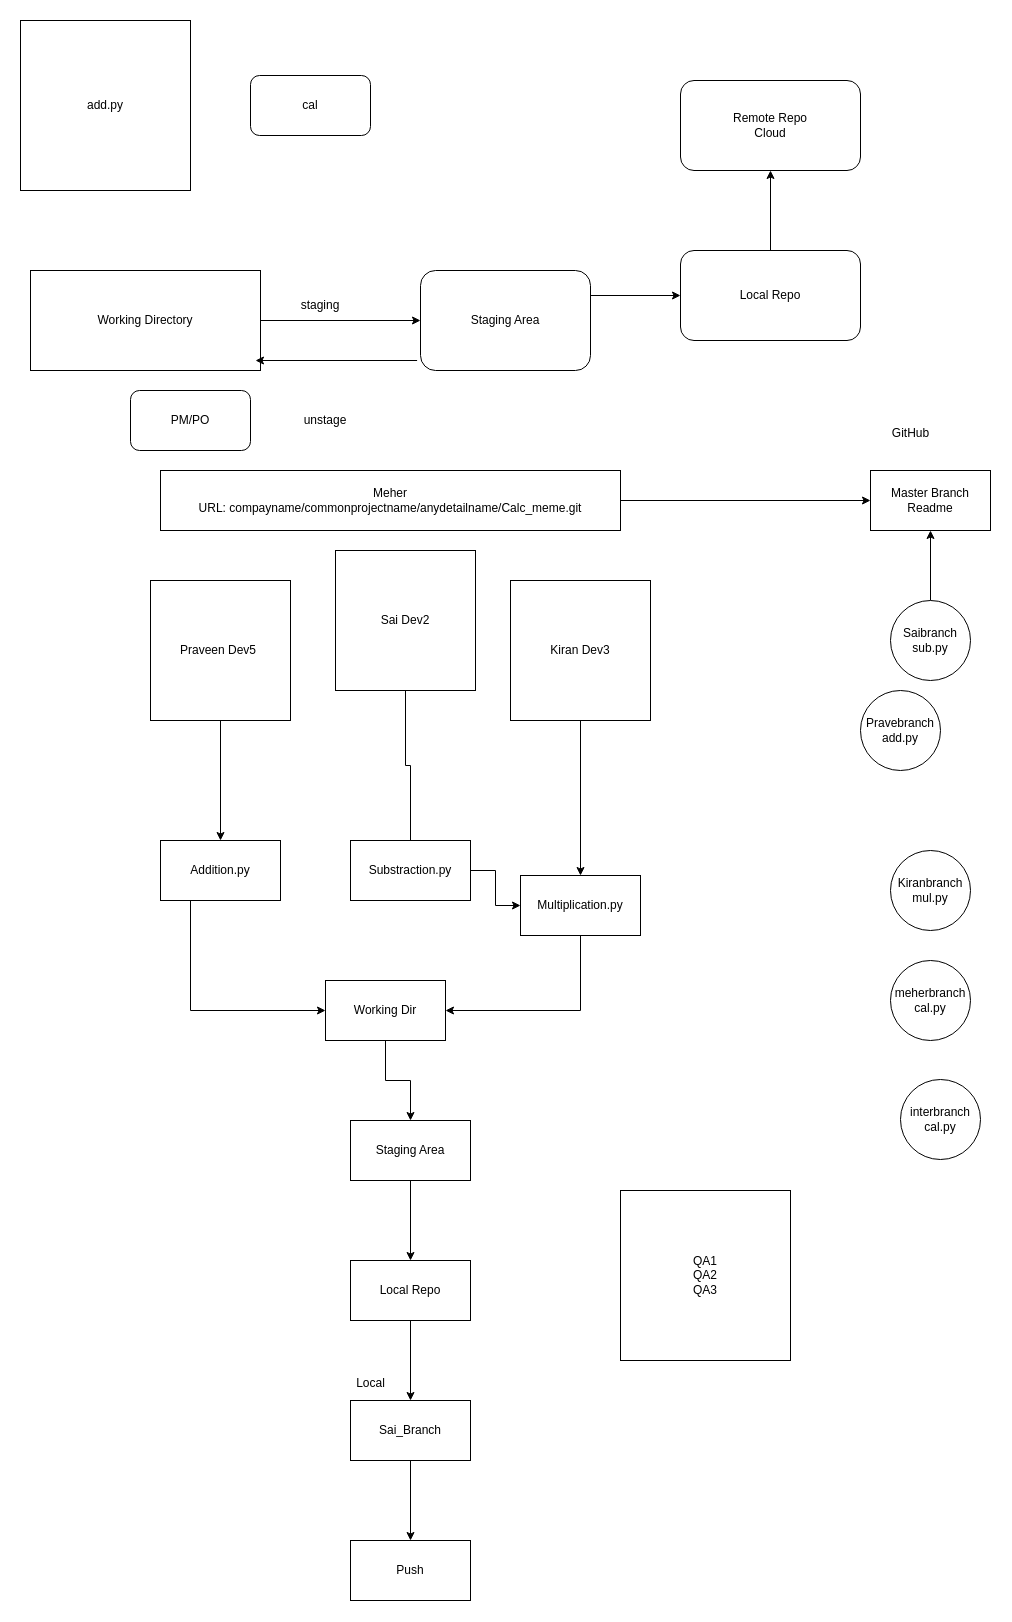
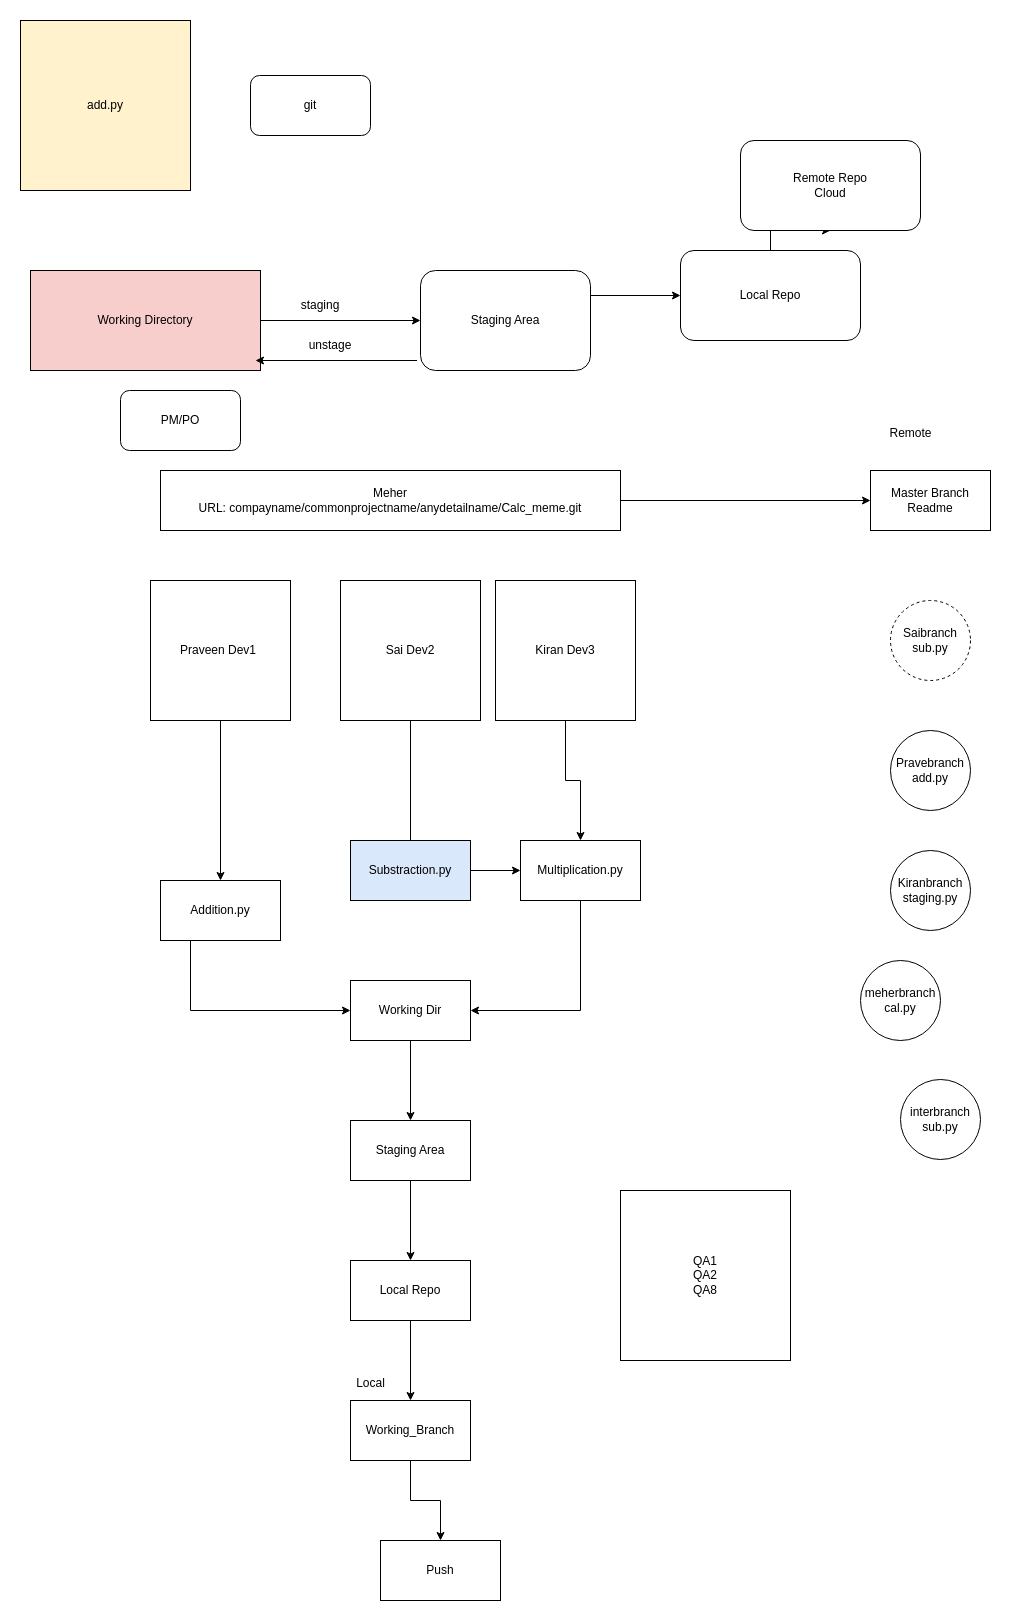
- <mxCell id="2" value="add.py" style="whiteSpace=wrap;html=1;aspect=fixed;" parent="1" vertex="1"><mxGeometry x="20" y="20" width="170" height="170" as="geometry" /></mxCell>
+ <mxCell id="2" value="add.py" style="whiteSpace=wrap;html=1;aspect=fixed;fillColor=#fff2cc;" parent="1" vertex="1"><mxGeometry x="20" y="20" width="170" height="170" as="geometry" /></mxCell>
- <mxCell id="3" value="cal" style="rounded=1;whiteSpace=wrap;html=1;" parent="1" vertex="1"><mxGeometry x="250" y="75" width="120" height="60" as="geometry" /></mxCell>
+ <mxCell id="3" value="git" style="rounded=1;whiteSpace=wrap;html=1;" parent="1" vertex="1"><mxGeometry x="250" y="75" width="120" height="60" as="geometry" /></mxCell>
- <mxCell id="13" value="Remote Repo&lt;br&gt;Cloud" style="rounded=1;whiteSpace=wrap;html=1;" parent="1" vertex="1"><mxGeometry x="680" y="80" width="180" height="90" as="geometry" /></mxCell>
+ <mxCell id="13" value="Remote Repo&lt;br&gt;Cloud" style="rounded=1;whiteSpace=wrap;html=1;" parent="1" vertex="1"><mxGeometry x="740" y="140" width="180" height="90" as="geometry" /></mxCell>
- <mxCell id="5" value="Working Directory" style="rounded=0;whiteSpace=wrap;html=1;" parent="1" vertex="1"><mxGeometry x="30" y="270" width="230" height="100" as="geometry" /></mxCell>
+ <mxCell id="5" value="Working Directory" style="rounded=0;whiteSpace=wrap;html=1;fillColor=#f8cecc;" parent="1" vertex="1"><mxGeometry x="30" y="270" width="230" height="100" as="geometry" /></mxCell>
- <mxCell id="22" value="PM/PO" style="rounded=1;whiteSpace=wrap;html=1;" vertex="1" parent="1"><mxGeometry x="130" y="390" width="120" height="60" as="geometry" /></mxCell>
+ <mxCell id="22" value="PM/PO" style="rounded=1;whiteSpace=wrap;html=1;" vertex="1" parent="1"><mxGeometry x="120" y="390" width="120" height="60" as="geometry" /></mxCell>
- <mxCell id="8" value="unstage" style="text;html=1;align=center;verticalAlign=middle;whiteSpace=wrap;rounded=0;" parent="1" vertex="1"><mxGeometry x="295" y="405" width="60" height="30" as="geometry" /></mxCell>
+ <mxCell id="8" value="unstage" style="text;html=1;align=center;verticalAlign=middle;whiteSpace=wrap;rounded=0;" parent="1" vertex="1"><mxGeometry x="300" y="330" width="60" height="30" as="geometry" /></mxCell>
- <mxCell id="38" value="GitHub" style="text;html=1;align=center;verticalAlign=middle;resizable=0;points=[];autosize=1;strokeColor=none;fillColor=none;" vertex="1" parent="1"><mxGeometry x="880" y="418" width="60" height="30" as="geometry" /></mxCell>
+ <mxCell id="38" value="Remote" style="text;html=1;align=center;verticalAlign=middle;resizable=0;points=[];autosize=1;strokeColor=none;fillColor=none;" vertex="1" parent="1"><mxGeometry x="880" y="418" width="60" height="30" as="geometry" /></mxCell>
- <mxCell id="34" value="" style="edgeStyle=orthogonalEdgeStyle;rounded=0;orthogonalLoop=1;jettySize=auto;html=1;entryX=0.5;entryY=1;entryDx=0;entryDy=0;" edge="1" parent="1" source="41" target="35"><mxGeometry relative="1" as="geometry"><mxPoint x="860" y="580" as="sourcePoint" /><mxPoint x="940" y="560" as="targetPoint" /></mxGeometry></mxCell>
- <mxCell id="17" value="Sai Dev2" style="whiteSpace=wrap;html=1;aspect=fixed;" vertex="1" parent="1"><mxGeometry x="335" y="550" width="140" height="140" as="geometry" /></mxCell>
+ <mxCell id="17" value="Sai Dev2" style="whiteSpace=wrap;html=1;aspect=fixed;" vertex="1" parent="1"><mxGeometry x="340" y="580" width="140" height="140" as="geometry" /></mxCell>
- <mxCell id="41" value="Saibranch&lt;div&gt;sub.py&lt;/div&gt;" style="ellipse;whiteSpace=wrap;html=1;rounded=0;" vertex="1" parent="1"><mxGeometry x="890" y="600" width="80" height="80" as="geometry" /></mxCell>
+ <mxCell id="41" value="Saibranch&lt;div&gt;sub.py&lt;/div&gt;" style="ellipse;whiteSpace=wrap;html=1;rounded=0;dashed=1;" vertex="1" parent="1"><mxGeometry x="890" y="600" width="80" height="80" as="geometry" /></mxCell>
- <mxCell id="15" value="Praveen Dev5&lt;span style=&quot;white-space: pre;&quot;&gt;&#09;&lt;/span&gt;" style="whiteSpace=wrap;html=1;aspect=fixed;" vertex="1" parent="1"><mxGeometry x="150" y="580" width="140" height="140" as="geometry" /></mxCell>
+ <mxCell id="15" value="Praveen Dev1&lt;span style=&quot;white-space: pre;&quot;&gt;&#09;&lt;/span&gt;" style="whiteSpace=wrap;html=1;aspect=fixed;" vertex="1" parent="1"><mxGeometry x="150" y="580" width="140" height="140" as="geometry" /></mxCell>
- <mxCell id="19" value="Kiran Dev3" style="whiteSpace=wrap;html=1;aspect=fixed;" vertex="1" parent="1"><mxGeometry x="510" y="580" width="140" height="140" as="geometry" /></mxCell>
+ <mxCell id="19" value="Kiran Dev3" style="whiteSpace=wrap;html=1;aspect=fixed;" vertex="1" parent="1"><mxGeometry x="495" y="580" width="140" height="140" as="geometry" /></mxCell>
- <mxCell id="42" value="Pravebranch&lt;div&gt;add.py&lt;/div&gt;" style="ellipse;whiteSpace=wrap;html=1;rounded=0;" vertex="1" parent="1"><mxGeometry x="860" y="690" width="80" height="80" as="geometry" /></mxCell>
+ <mxCell id="42" value="Pravebranch&lt;div&gt;add.py&lt;/div&gt;" style="ellipse;whiteSpace=wrap;html=1;rounded=0;" vertex="1" parent="1"><mxGeometry x="890" y="730" width="80" height="80" as="geometry" /></mxCell>
- <mxCell id="24" value="Addition.py" style="whiteSpace=wrap;html=1;" vertex="1" parent="1"><mxGeometry x="160" y="840" width="120" height="60" as="geometry" /></mxCell>
+ <mxCell id="24" value="Addition.py" style="whiteSpace=wrap;html=1;" vertex="1" parent="1"><mxGeometry x="160" y="880" width="120" height="60" as="geometry" /></mxCell>
- <mxCell id="26" value="Substraction.py" style="whiteSpace=wrap;html=1;" vertex="1" parent="1"><mxGeometry x="350" y="840" width="120" height="60" as="geometry" /></mxCell>
+ <mxCell id="26" value="Substraction.py" style="whiteSpace=wrap;html=1;fillColor=#dae8fc;" vertex="1" parent="1"><mxGeometry x="350" y="840" width="120" height="60" as="geometry" /></mxCell>
- <mxCell id="43" value="Kiranbranch&lt;div&gt;mul.py&lt;/div&gt;" style="ellipse;whiteSpace=wrap;html=1;rounded=0;" vertex="1" parent="1"><mxGeometry x="890" y="850" width="80" height="80" as="geometry" /></mxCell>
+ <mxCell id="43" value="Kiranbranch&lt;div&gt;staging.py&lt;/div&gt;" style="ellipse;whiteSpace=wrap;html=1;rounded=0;" vertex="1" parent="1"><mxGeometry x="890" y="850" width="80" height="80" as="geometry" /></mxCell>
- <mxCell id="27" value="Multiplication.py" style="whiteSpace=wrap;html=1;" vertex="1" parent="1"><mxGeometry x="520" y="875" width="120" height="60" as="geometry" /></mxCell>
+ <mxCell id="27" value="Multiplication.py" style="whiteSpace=wrap;html=1;" vertex="1" parent="1"><mxGeometry x="520" y="840" width="120" height="60" as="geometry" /></mxCell>
- <mxCell id="46" value="meherbranch&lt;div&gt;cal.py&lt;/div&gt;" style="ellipse;whiteSpace=wrap;html=1;rounded=0;" vertex="1" parent="1"><mxGeometry x="890" y="960" width="80" height="80" as="geometry" /></mxCell>
+ <mxCell id="46" value="meherbranch&lt;div&gt;cal.py&lt;/div&gt;" style="ellipse;whiteSpace=wrap;html=1;rounded=0;" vertex="1" parent="1"><mxGeometry x="860" y="960" width="80" height="80" as="geometry" /></mxCell>
- <mxCell id="29" value="Working Dir" style="whiteSpace=wrap;html=1;" vertex="1" parent="1"><mxGeometry x="325" y="980" width="120" height="60" as="geometry" /></mxCell>
+ <mxCell id="29" value="Working Dir" style="whiteSpace=wrap;html=1;" vertex="1" parent="1"><mxGeometry x="350" y="980" width="120" height="60" as="geometry" /></mxCell>
- <mxCell id="47" value="interbranch&lt;div&gt;cal.py&lt;/div&gt;" style="ellipse;whiteSpace=wrap;html=1;rounded=0;" vertex="1" parent="1"><mxGeometry x="900" y="1079" width="80" height="80" as="geometry" /></mxCell>
+ <mxCell id="47" value="interbranch&lt;div&gt;sub.py&lt;/div&gt;" style="ellipse;whiteSpace=wrap;html=1;rounded=0;" vertex="1" parent="1"><mxGeometry x="900" y="1079" width="80" height="80" as="geometry" /></mxCell>
- <mxCell id="45" value="QA1&lt;div&gt;QA2&lt;/div&gt;&lt;div&gt;QA3&lt;/div&gt;" style="whiteSpace=wrap;html=1;aspect=fixed;" vertex="1" parent="1"><mxGeometry x="620" y="1190" width="170" height="170" as="geometry" /></mxCell>
+ <mxCell id="45" value="QA1&lt;div&gt;QA2&lt;/div&gt;&lt;div&gt;QA8&lt;/div&gt;" style="whiteSpace=wrap;html=1;aspect=fixed;" vertex="1" parent="1"><mxGeometry x="620" y="1190" width="170" height="170" as="geometry" /></mxCell>
- <mxCell id="37" value="Sai_Branch" style="whiteSpace=wrap;html=1;" vertex="1" parent="1"><mxGeometry x="350" y="1400" width="120" height="60" as="geometry" /></mxCell>
+ <mxCell id="37" value="Working_Branch" style="whiteSpace=wrap;html=1;" vertex="1" parent="1"><mxGeometry x="350" y="1400" width="120" height="60" as="geometry" /></mxCell>
- <mxCell id="40" value="Push" style="whiteSpace=wrap;html=1;" vertex="1" parent="1"><mxGeometry x="350" y="1540" width="120" height="60" as="geometry" /></mxCell>
+ <mxCell id="40" value="Push" style="whiteSpace=wrap;html=1;" vertex="1" parent="1"><mxGeometry x="380" y="1540" width="120" height="60" as="geometry" /></mxCell>
